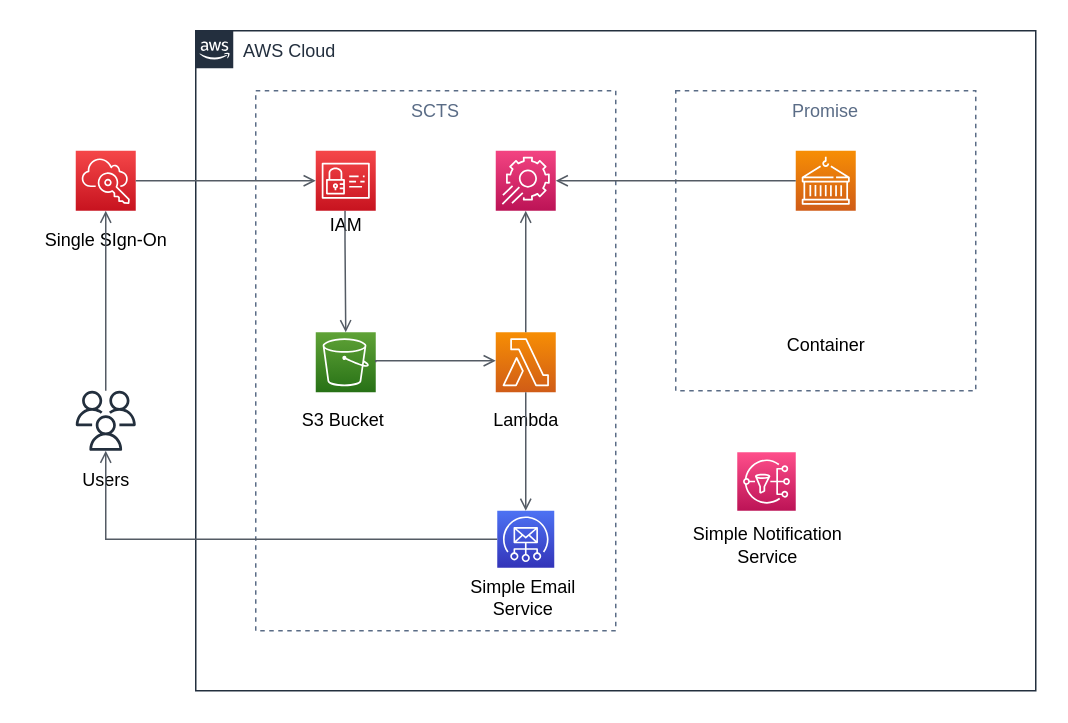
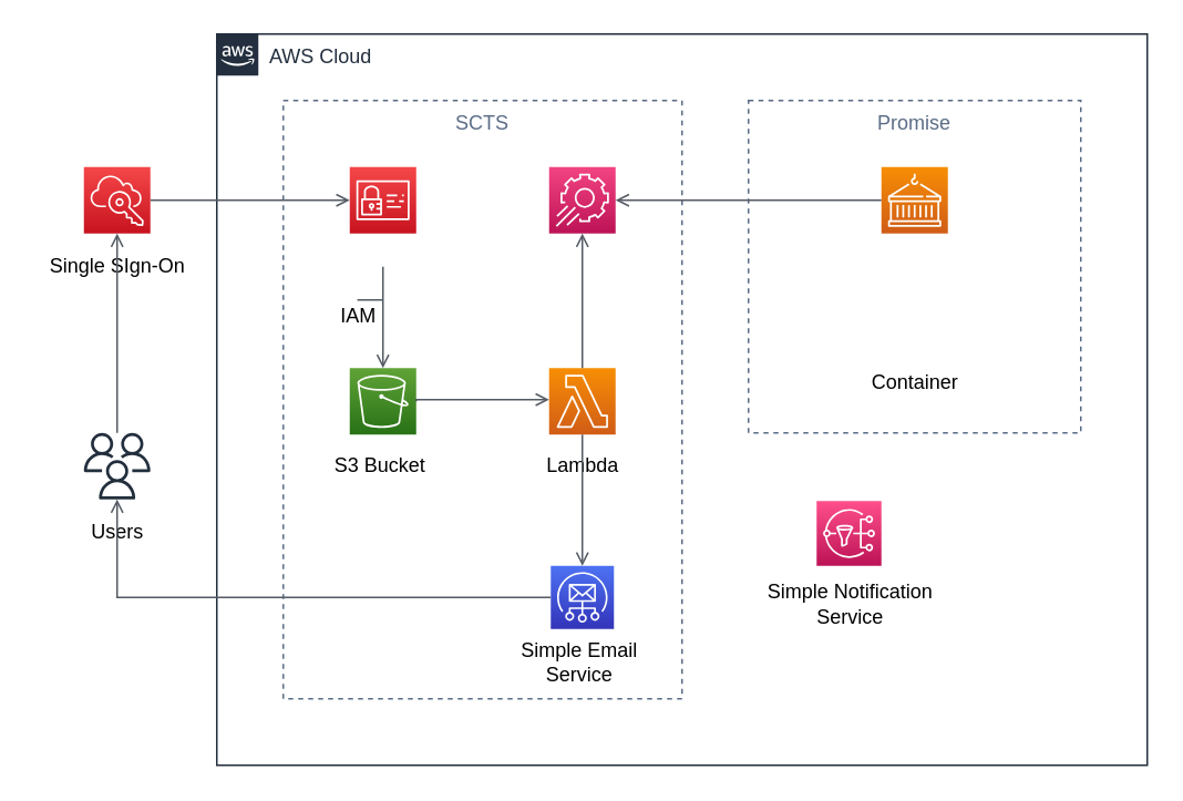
- <mxCell id="7" value="IAM" style="text;html=1;align=center;verticalAlign=middle;resizable=0;points=[];autosize=1;strokeColor=none;fillColor=none;" parent="4" vertex="1"><mxGeometry x="80" y="120" width="40" height="20" as="geometry" /></mxCell>
+ <mxCell id="7" value="IAM" style="text;html=1;align=center;verticalAlign=middle;resizable=0;points=[];autosize=1;strokeColor=none;fillColor=none;" parent="4" vertex="1"><mxGeometry x="65" y="160" width="40" height="20" as="geometry" /></mxCell>
